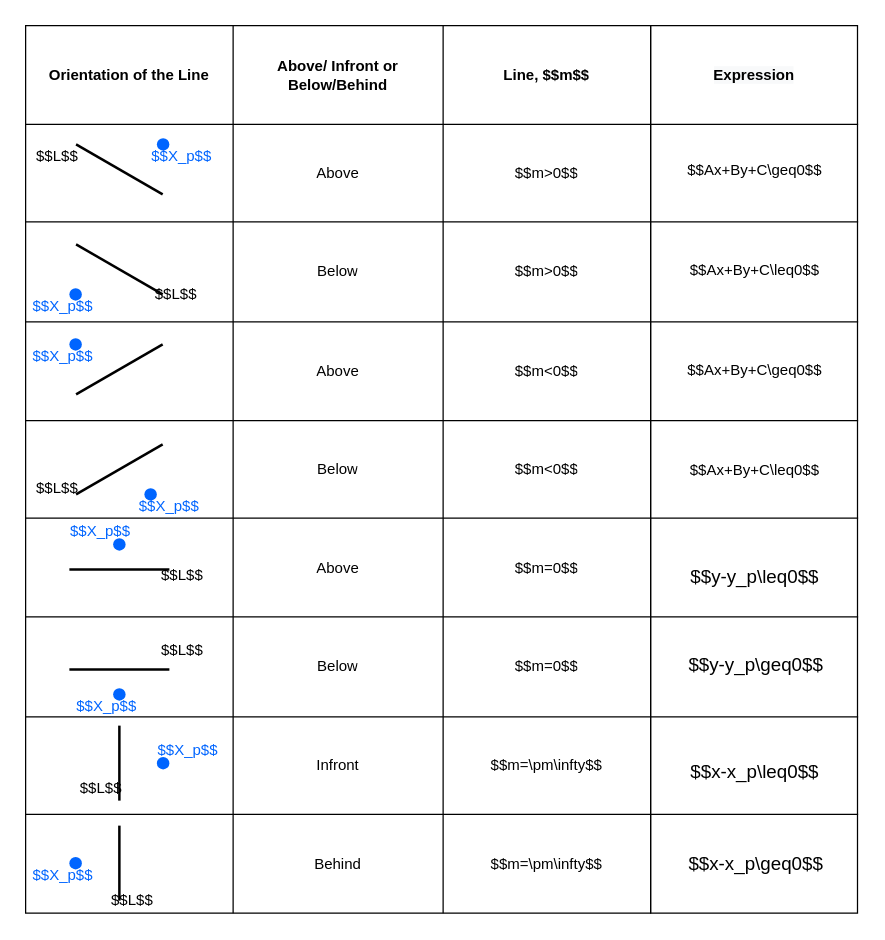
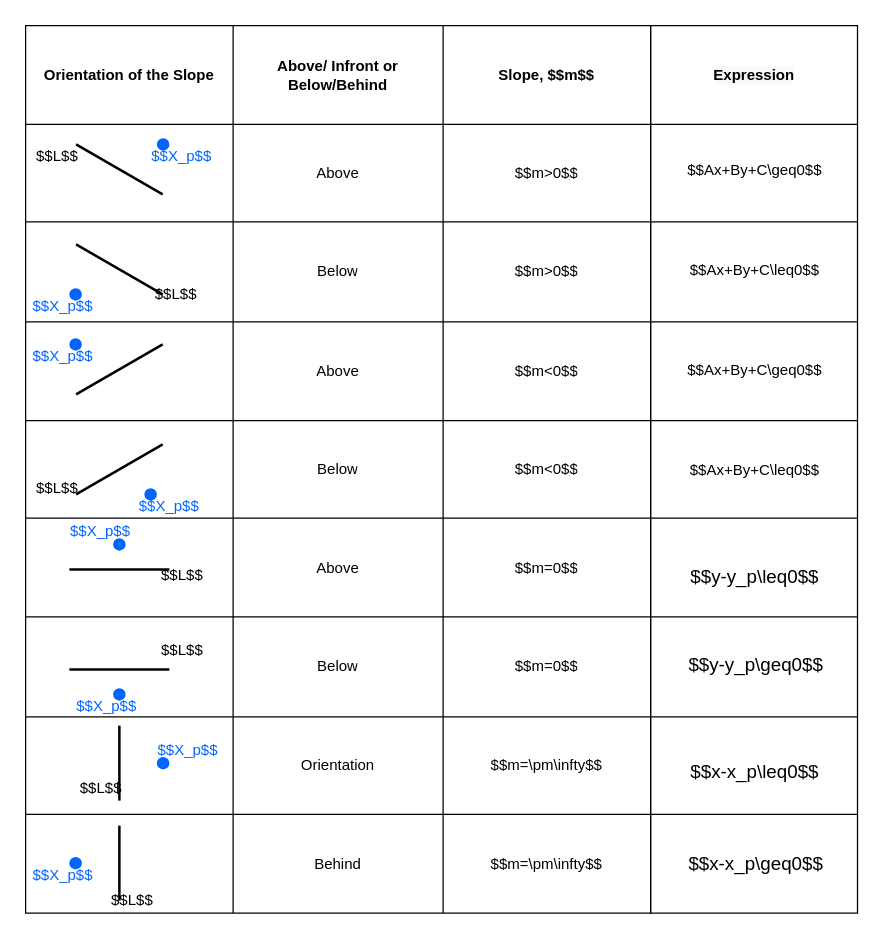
- <mxCell id="23" value="Orientation of the Line" style="shape=partialRectangle;html=1;whiteSpace=wrap;connectable=0;overflow=hidden;fillColor=none;top=0;left=0;bottom=0;right=0;pointerEvents=1;fontStyle=1" vertex="1" parent="22"><mxGeometry width="166" height="79" as="geometry"><mxRectangle width="166" height="79" as="alternateBounds" /></mxGeometry></mxCell>
+ <mxCell id="23" value="Orientation of the Slope" style="shape=partialRectangle;html=1;whiteSpace=wrap;connectable=0;overflow=hidden;fillColor=none;top=0;left=0;bottom=0;right=0;pointerEvents=1;fontStyle=1" vertex="1" parent="22"><mxGeometry width="166" height="79" as="geometry"><mxRectangle width="166" height="79" as="alternateBounds" /></mxGeometry></mxCell>
- <mxCell id="25" value="Line, $$m$$" style="shape=partialRectangle;html=1;whiteSpace=wrap;connectable=0;overflow=hidden;fillColor=none;top=0;left=0;bottom=0;right=0;pointerEvents=1;fontStyle=1" vertex="1" parent="22"><mxGeometry x="334" width="166" height="79" as="geometry"><mxRectangle width="166" height="79" as="alternateBounds" /></mxGeometry></mxCell>
+ <mxCell id="25" value="Slope, $$m$$" style="shape=partialRectangle;html=1;whiteSpace=wrap;connectable=0;overflow=hidden;fillColor=none;top=0;left=0;bottom=0;right=0;pointerEvents=1;fontStyle=1" vertex="1" parent="22"><mxGeometry x="334" width="166" height="79" as="geometry"><mxRectangle width="166" height="79" as="alternateBounds" /></mxGeometry></mxCell>
- <mxCell id="52" value="Infront" style="shape=partialRectangle;html=1;whiteSpace=wrap;connectable=0;overflow=hidden;fillColor=none;top=0;left=0;bottom=0;right=0;pointerEvents=1;" vertex="1" parent="50"><mxGeometry x="166" width="168" height="78" as="geometry"><mxRectangle width="168" height="78" as="alternateBounds" /></mxGeometry></mxCell>
+ <mxCell id="52" value="Orientation" style="shape=partialRectangle;html=1;whiteSpace=wrap;connectable=0;overflow=hidden;fillColor=none;top=0;left=0;bottom=0;right=0;pointerEvents=1;" vertex="1" parent="50"><mxGeometry x="166" width="168" height="78" as="geometry"><mxRectangle width="168" height="78" as="alternateBounds" /></mxGeometry></mxCell>
